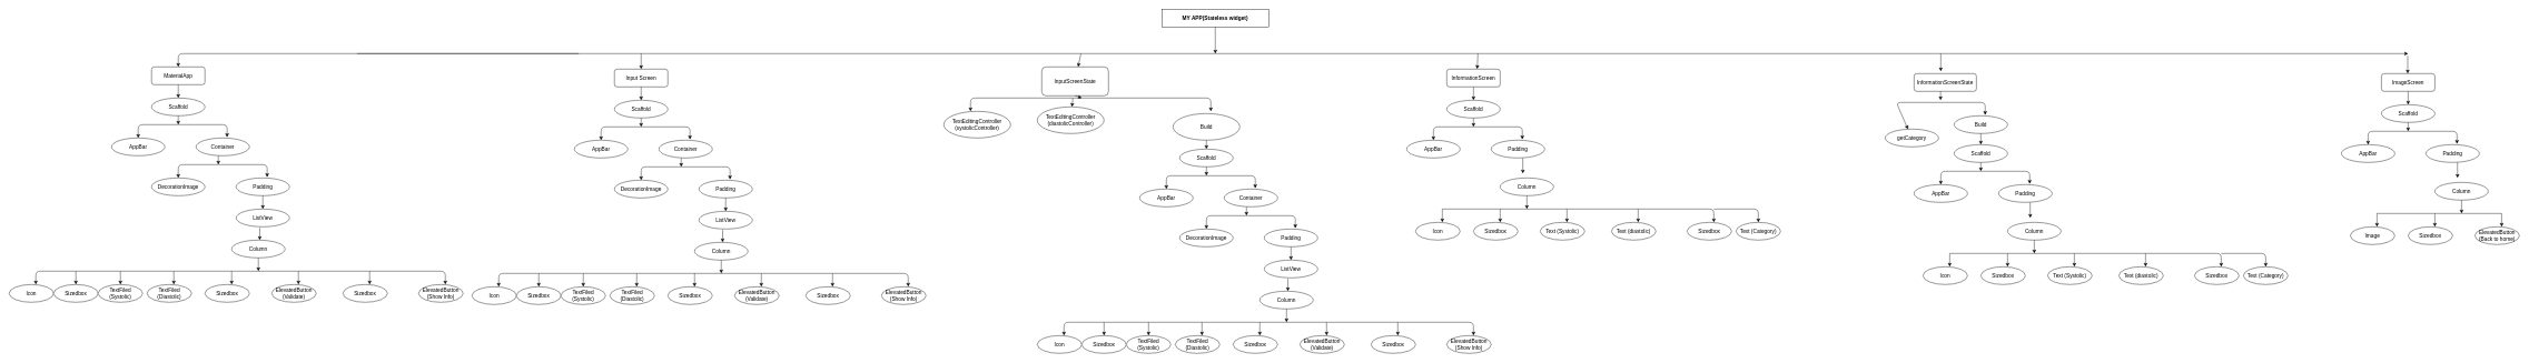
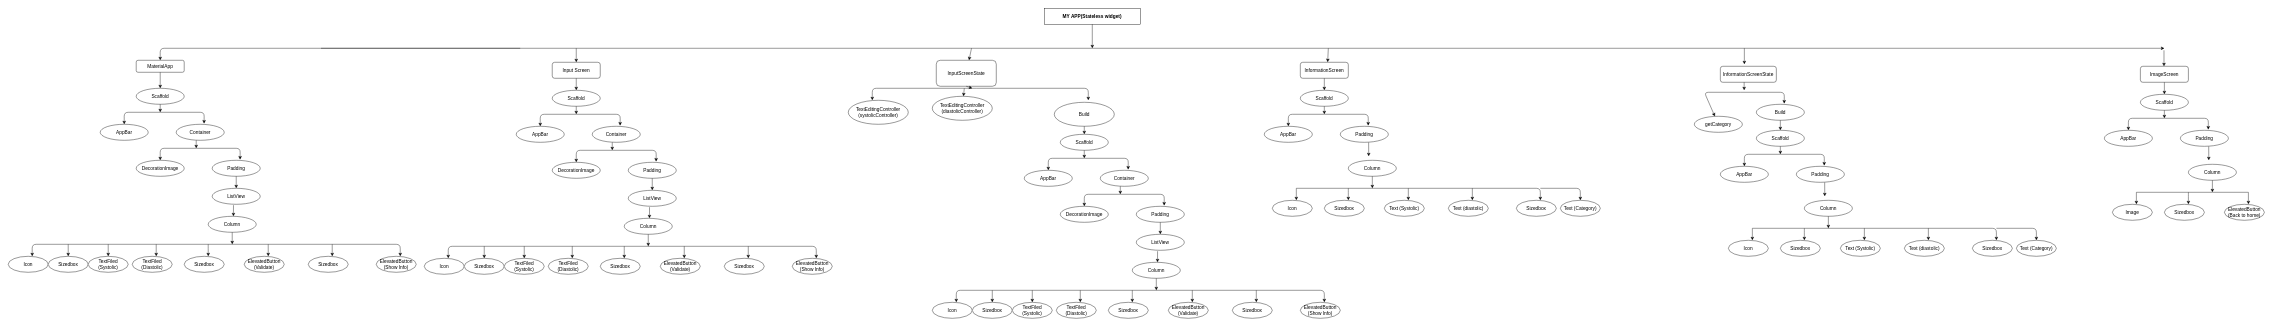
- <mxCell id="5" value="MaterialApp" style="rounded=1;whiteSpace=wrap;html=1;" vertex="1" parent="1"><mxGeometry x="340" y="150" width="120" height="40" as="geometry" /></mxCell>
+ <mxCell id="5" value="MaterialApp" style="rounded=1;whiteSpace=wrap;html=1;" vertex="1" parent="1"><mxGeometry x="340" y="150" width="120" height="30" as="geometry" /></mxCell>
